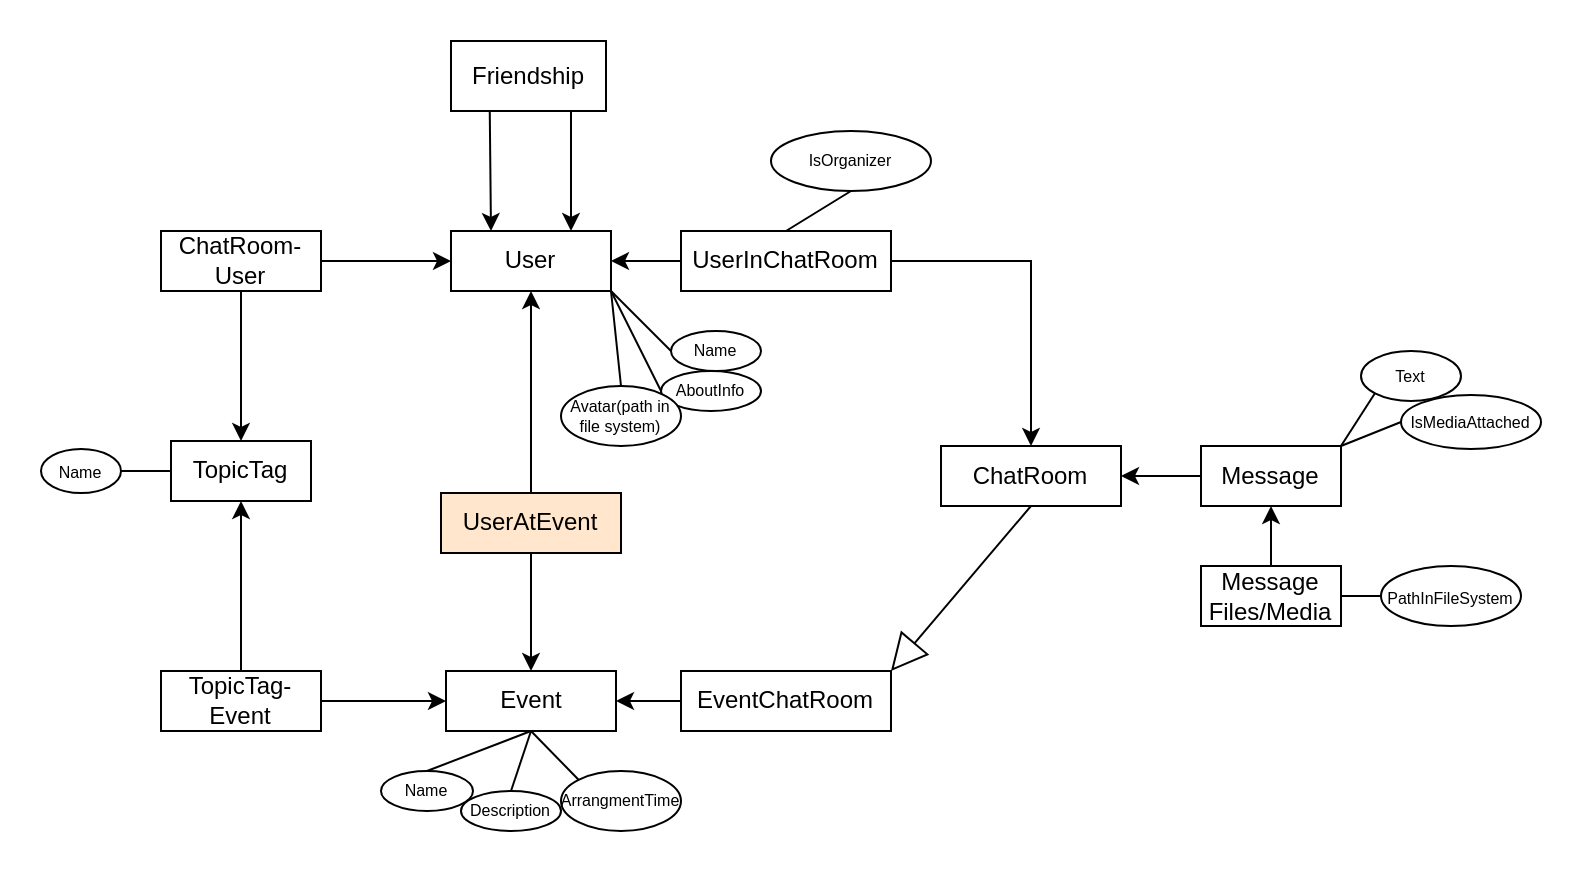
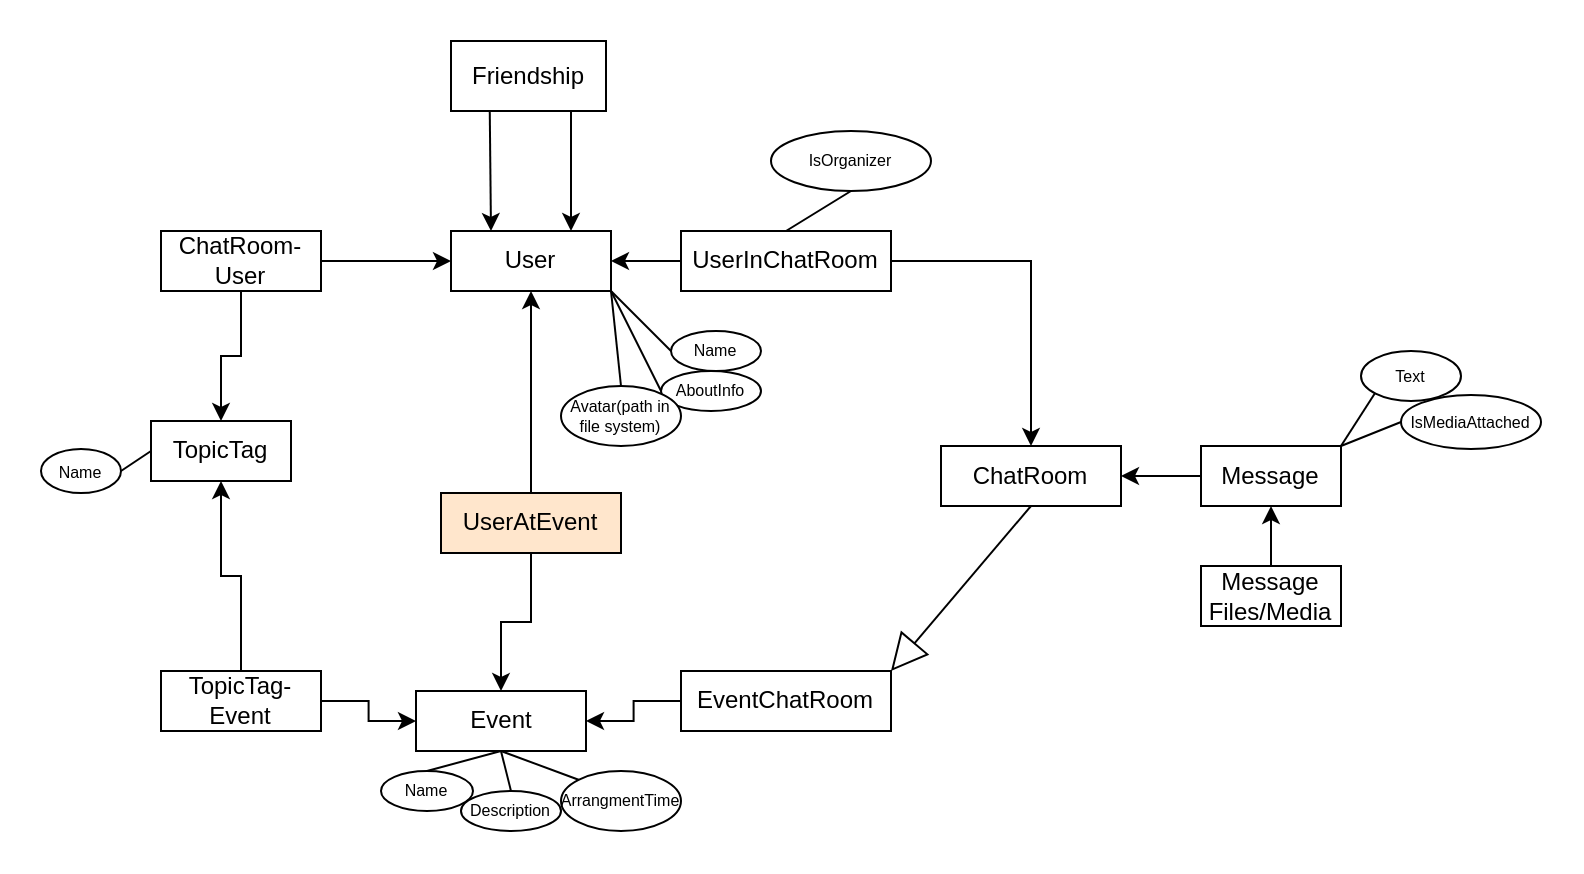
- <mxCell id="12" value="TopicTag" style="rounded=0;whiteSpace=wrap;html=1;" parent="1" vertex="1"><mxGeometry x="85" y="220" width="70" height="30" as="geometry" /></mxCell>
+ <mxCell id="12" value="TopicTag" style="rounded=0;whiteSpace=wrap;html=1;" parent="1" vertex="1"><mxGeometry x="75" y="210" width="70" height="30" as="geometry" /></mxCell>
- <mxCell id="49" value="" style="endArrow=none;html=1;rounded=0;fontSize=8;entryX=0;entryY=0.5;entryDx=0;entryDy=0;exitX=1;exitY=0.5;exitDx=0;exitDy=0;" parent="1" source="24" target="25" edge="1"><mxGeometry width="50" height="50" relative="1" as="geometry"><mxPoint x="630" y="375" as="sourcePoint" /><mxPoint x="680" y="325" as="targetPoint" /></mxGeometry></mxCell>
- <mxCell id="25" value="&lt;font style=&quot;font-size: 8px&quot;&gt;PathInFileSystem&lt;/font&gt;" style="ellipse;whiteSpace=wrap;html=1;" parent="1" vertex="1"><mxGeometry x="690" y="282.5" width="70" height="30" as="geometry" /></mxCell>
- <mxCell id="3" value="Event" style="rounded=0;whiteSpace=wrap;html=1;" parent="1" vertex="1"><mxGeometry x="222.5" y="335" width="85" height="30" as="geometry" /></mxCell>
+ <mxCell id="3" value="Event" style="rounded=0;whiteSpace=wrap;html=1;" parent="1" vertex="1"><mxGeometry x="207.5" y="345" width="85" height="30" as="geometry" /></mxCell>
